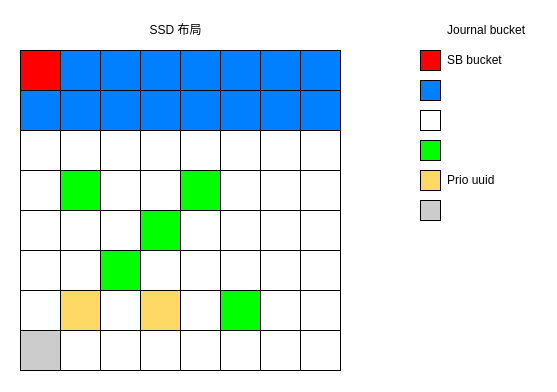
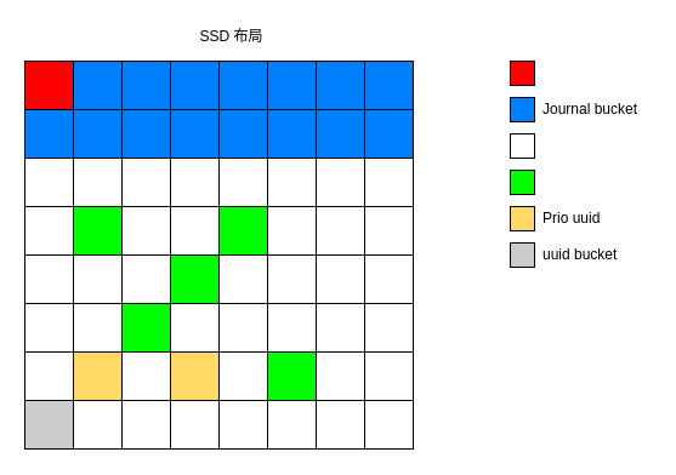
- <mxCell id="101" value="SSD 布局" style="text;html=1;align=center;verticalAlign=middle;resizable=0;points=[];autosize=1;strokeColor=none;fillColor=none;" vertex="1" parent="1"><mxGeometry x="140" y="20" width="70" height="20" as="geometry" /></mxCell>
+ <mxCell id="101" value="SSD 布局" style="text;html=1;align=center;verticalAlign=middle;resizable=0;points=[];autosize=1;strokeColor=none;fillColor=none;" vertex="1" parent="1"><mxGeometry x="155" y="20" width="70" height="20" as="geometry" /></mxCell>
- <mxCell id="89" value="Journal bucket" style="text;html=1;align=left;verticalAlign=middle;resizable=0;points=[];autosize=1;strokeColor=none;fillColor=none;" vertex="1" parent="1"><mxGeometry x="445" y="20" width="90" height="20" as="geometry" /></mxCell>
+ <mxCell id="89" value="Journal bucket" style="text;html=1;align=left;verticalAlign=middle;resizable=0;points=[];autosize=1;strokeColor=none;fillColor=none;" vertex="1" parent="1"><mxGeometry x="445" y="80" width="90" height="20" as="geometry" /></mxCell>
- <mxCell id="73" value="SB bucket" style="text;html=1;align=left;verticalAlign=middle;resizable=0;points=[];autosize=1;strokeColor=none;fillColor=none;" vertex="1" parent="1"><mxGeometry x="445" y="50" width="70" height="20" as="geometry" /></mxCell>
+ <mxCell id="100" value="uuid bucket" style="text;html=1;align=left;verticalAlign=middle;resizable=0;points=[];autosize=1;strokeColor=none;fillColor=none;" vertex="1" parent="1"><mxGeometry x="445" y="200" width="80" height="20" as="geometry" /></mxCell>
